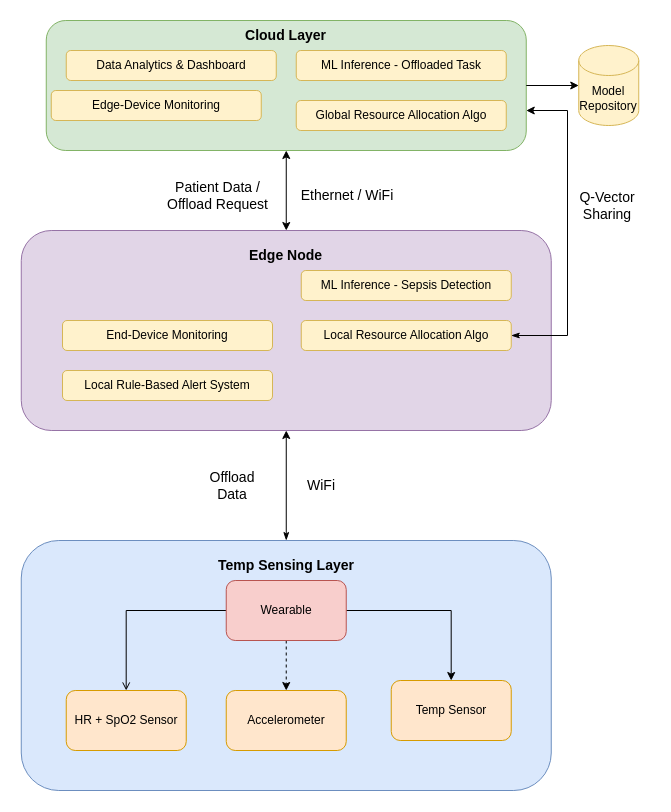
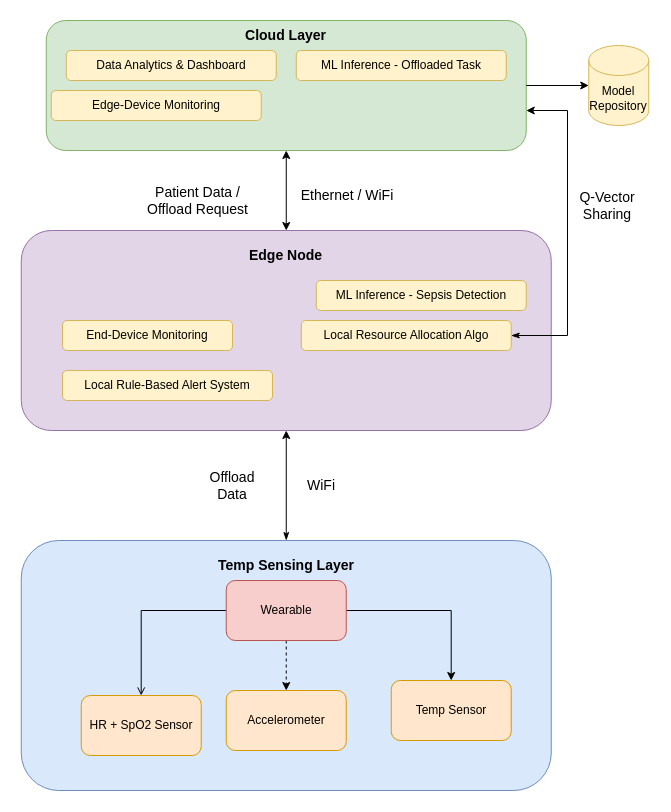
- <mxCell id="30" value="Model Repository" style="shape=cylinder3;whiteSpace=wrap;html=1;boundedLbl=1;backgroundOutline=1;size=15;fillColor=#fff2cc;strokeColor=#d6b656;" vertex="1" parent="1"><mxGeometry x="578.25" y="45" width="60" height="80" as="geometry" /></mxCell>
+ <mxCell id="30" value="Model Repository" style="shape=cylinder3;whiteSpace=wrap;html=1;boundedLbl=1;backgroundOutline=1;size=15;fillColor=#fff2cc;strokeColor=#d6b656;" vertex="1" parent="1"><mxGeometry x="588.25" y="45" width="60" height="80" as="geometry" /></mxCell>
- <mxCell id="18" value="Global Resource Allocation Algo" style="rounded=1;whiteSpace=wrap;html=1;fillColor=#fff2cc;strokeColor=#d6b656;" vertex="1" parent="1"><mxGeometry x="295.75" y="100" width="210" height="30" as="geometry" /></mxCell>
- <mxCell id="32" value="&lt;font style=&quot;font-size: 14px;&quot;&gt;Patient Data / Offload Request&lt;/font&gt;" style="text;html=1;align=center;verticalAlign=middle;whiteSpace=wrap;rounded=0;" vertex="1" parent="1"><mxGeometry x="163" y="180" width="108.75" height="30" as="geometry" /></mxCell>
+ <mxCell id="32" value="&lt;font style=&quot;font-size: 14px;&quot;&gt;Patient Data / Offload Request&lt;/font&gt;" style="text;html=1;align=center;verticalAlign=middle;whiteSpace=wrap;rounded=0;" vertex="1" parent="1"><mxGeometry x="143" y="185" width="108.75" height="30" as="geometry" /></mxCell>
- <mxCell id="24" value="ML Inference - Sepsis Detection" style="rounded=1;whiteSpace=wrap;html=1;fillColor=#fff2cc;strokeColor=#d6b656;" vertex="1" parent="1"><mxGeometry x="300.75" y="270" width="210" height="30" as="geometry" /></mxCell>
+ <mxCell id="24" value="ML Inference - Sepsis Detection" style="rounded=1;whiteSpace=wrap;html=1;fillColor=#fff2cc;strokeColor=#d6b656;" vertex="1" parent="1"><mxGeometry x="315.75" y="280" width="210" height="30" as="geometry" /></mxCell>
- <mxCell id="25" value="End-Device Monitoring" style="rounded=1;whiteSpace=wrap;html=1;fillColor=#fff2cc;strokeColor=#d6b656;" vertex="1" parent="1"><mxGeometry x="62" y="320" width="210" height="30" as="geometry" /></mxCell>
+ <mxCell id="25" value="End-Device Monitoring" style="rounded=1;whiteSpace=wrap;html=1;fillColor=#fff2cc;strokeColor=#d6b656;" vertex="1" parent="1"><mxGeometry x="62" y="320" width="170" height="30" as="geometry" /></mxCell>
- <mxCell id="8" value="HR + SpO2 Sensor" style="whiteSpace=wrap;html=1;rounded=1;fillColor=#ffe6cc;strokeColor=#d79b00;" vertex="1" parent="1"><mxGeometry x="65.74" y="690" width="120" height="60" as="geometry" /></mxCell>
+ <mxCell id="8" value="HR + SpO2 Sensor" style="whiteSpace=wrap;html=1;rounded=1;fillColor=#ffe6cc;strokeColor=#d79b00;" vertex="1" parent="1"><mxGeometry x="80.74" y="695" width="120" height="60" as="geometry" /></mxCell>
